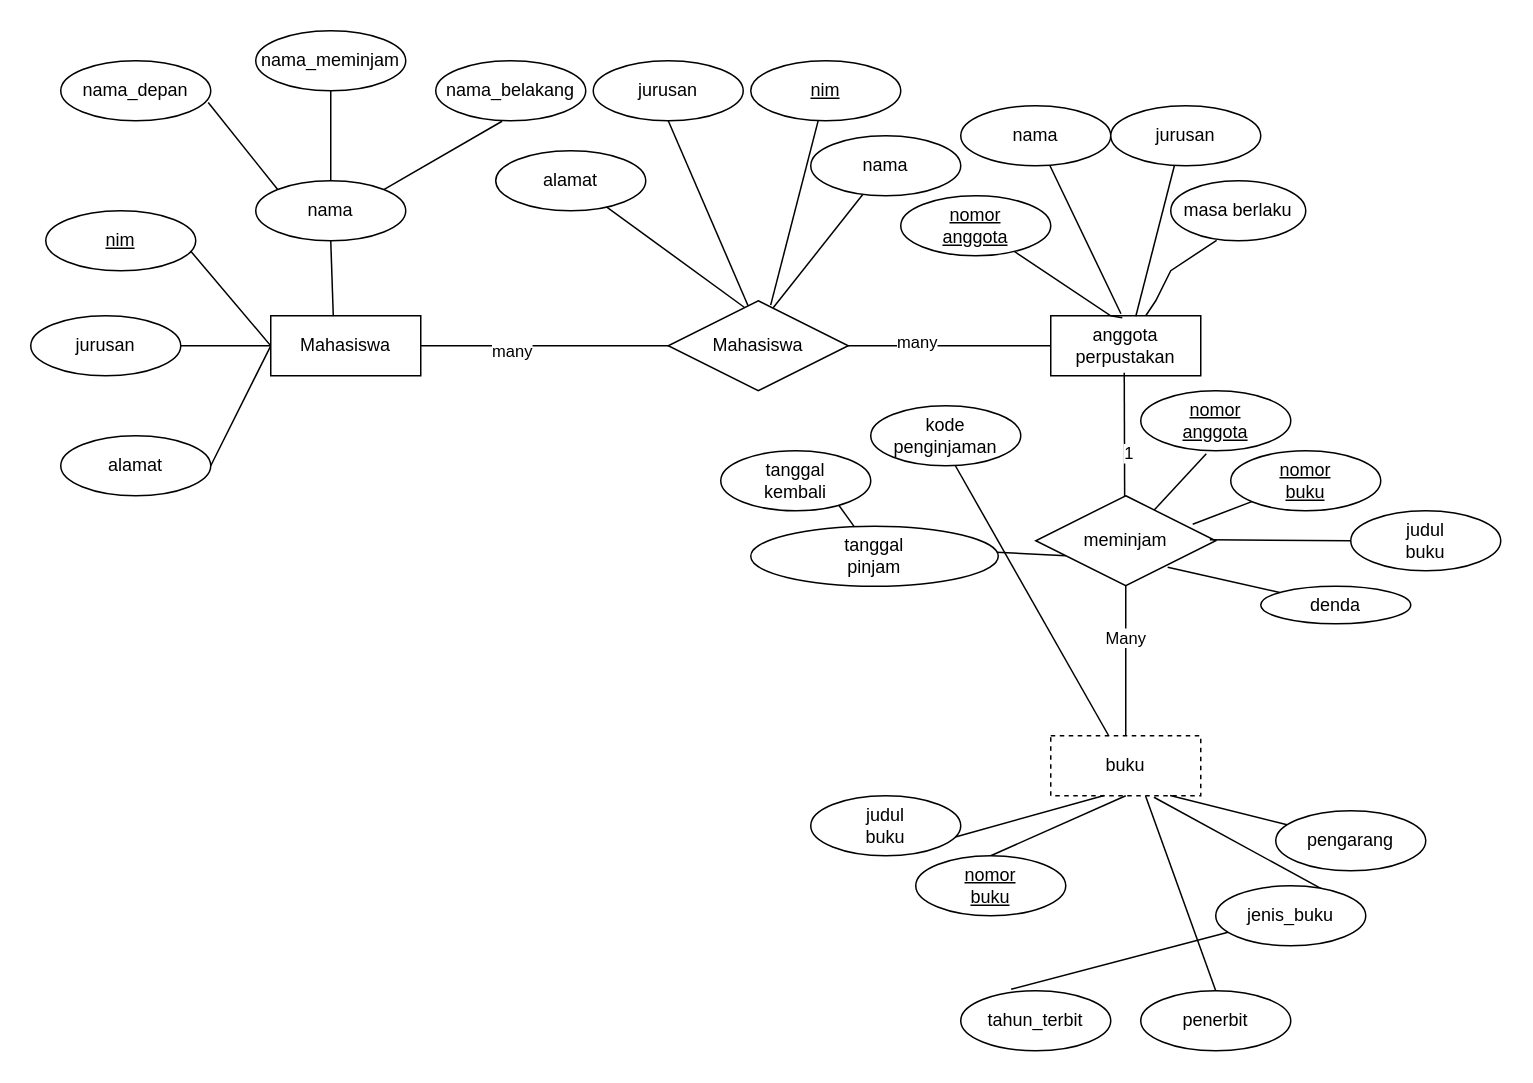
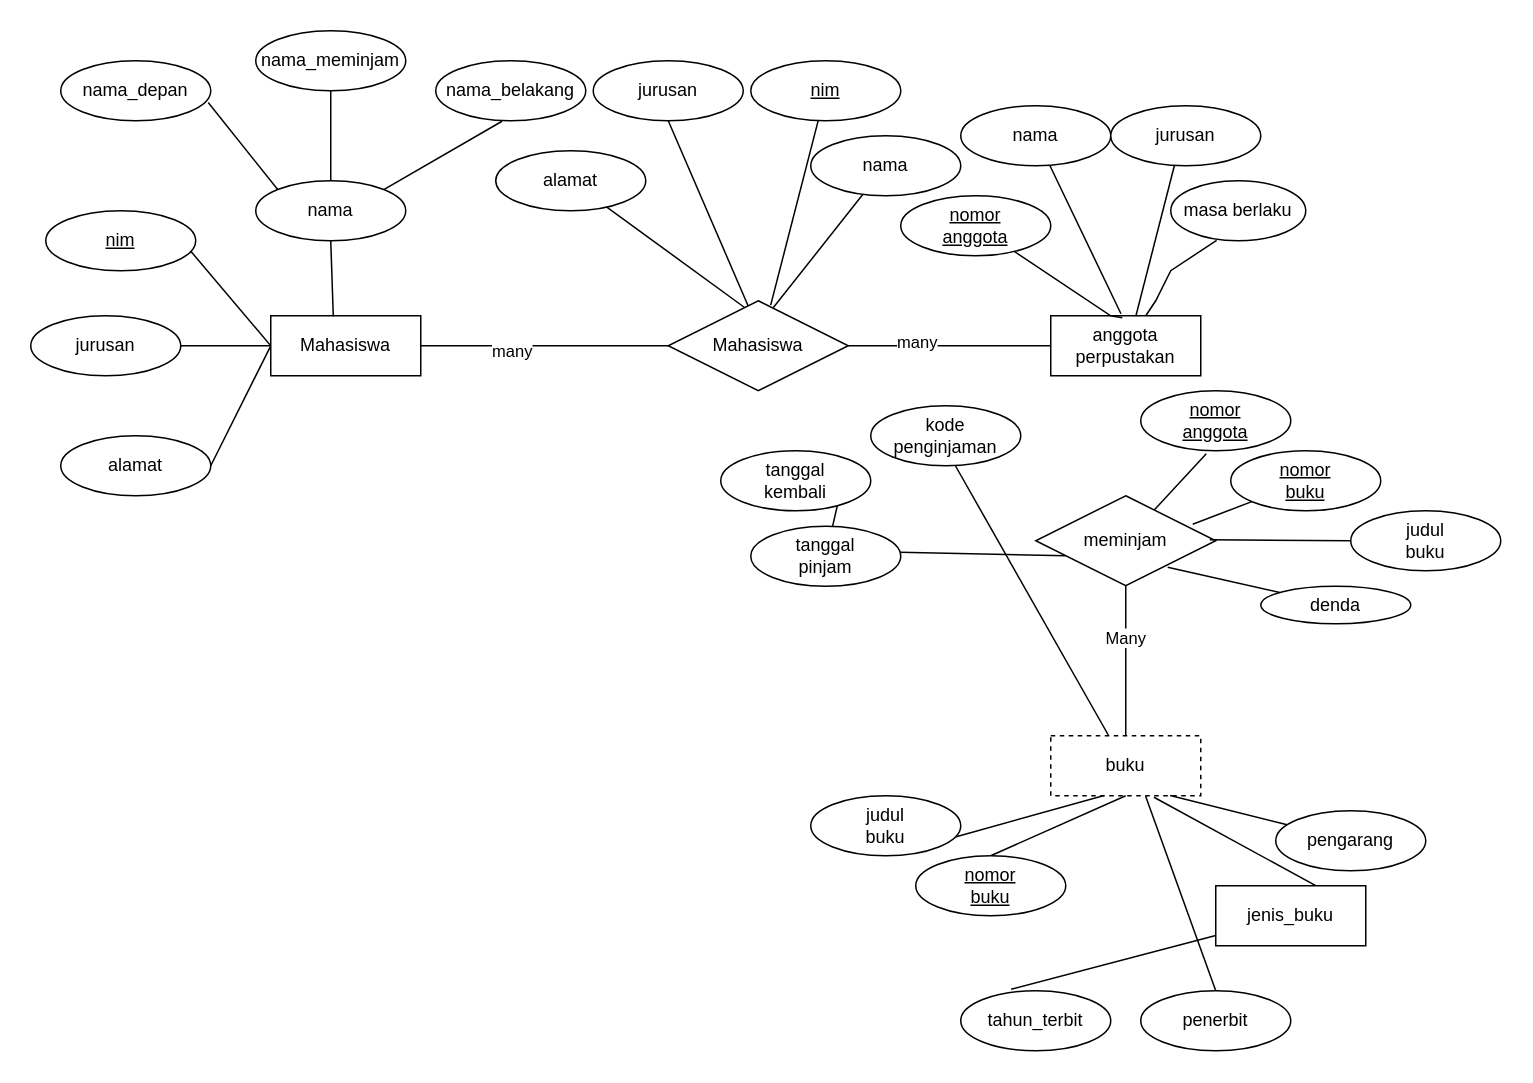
- <mxCell id="38" value="" style="endArrow=none;html=1;rounded=0;exitX=0.494;exitY=0.05;exitDx=0;exitDy=0;exitPerimeter=0;entryX=0.49;entryY=0.95;entryDx=0;entryDy=0;entryPerimeter=0;" edge="1" parent="1" source="40" target="29"><mxGeometry relative="1" as="geometry"><mxPoint x="750" y="330" as="sourcePoint" /><mxPoint x="749" y="250" as="targetPoint" /></mxGeometry></mxCell>
- <mxCell id="39" value="1" style="edgeLabel;html=1;align=center;verticalAlign=middle;resizable=0;points=[];" vertex="1" connectable="0" parent="38"><mxGeometry x="-0.261" y="-2" relative="1" as="geometry"><mxPoint as="offset" /></mxGeometry></mxCell>
- <mxCell id="57" value="tanggal&lt;div&gt;pinjam&lt;/div&gt;" style="ellipse;whiteSpace=wrap;html=1;align=center;" vertex="1" parent="1"><mxGeometry x="500" y="350.33" width="165" height="40" as="geometry" /></mxCell>
+ <mxCell id="57" value="tanggal&lt;div&gt;pinjam&lt;/div&gt;" style="ellipse;whiteSpace=wrap;html=1;align=center;" vertex="1" parent="1"><mxGeometry x="500" y="350.33" width="100" height="40" as="geometry" /></mxCell>
- <mxCell id="65" value="jenis_buku" style="ellipse;whiteSpace=wrap;html=1;align=center;" vertex="1" parent="1"><mxGeometry x="810" y="590" width="100" height="40" as="geometry" /></mxCell>
+ <mxCell id="65" value="jenis_buku" style="whiteSpace=wrap;html=1;align=center;rounded=0;" vertex="1" parent="1"><mxGeometry x="810" y="590" width="100" height="40" as="geometry" /></mxCell>
